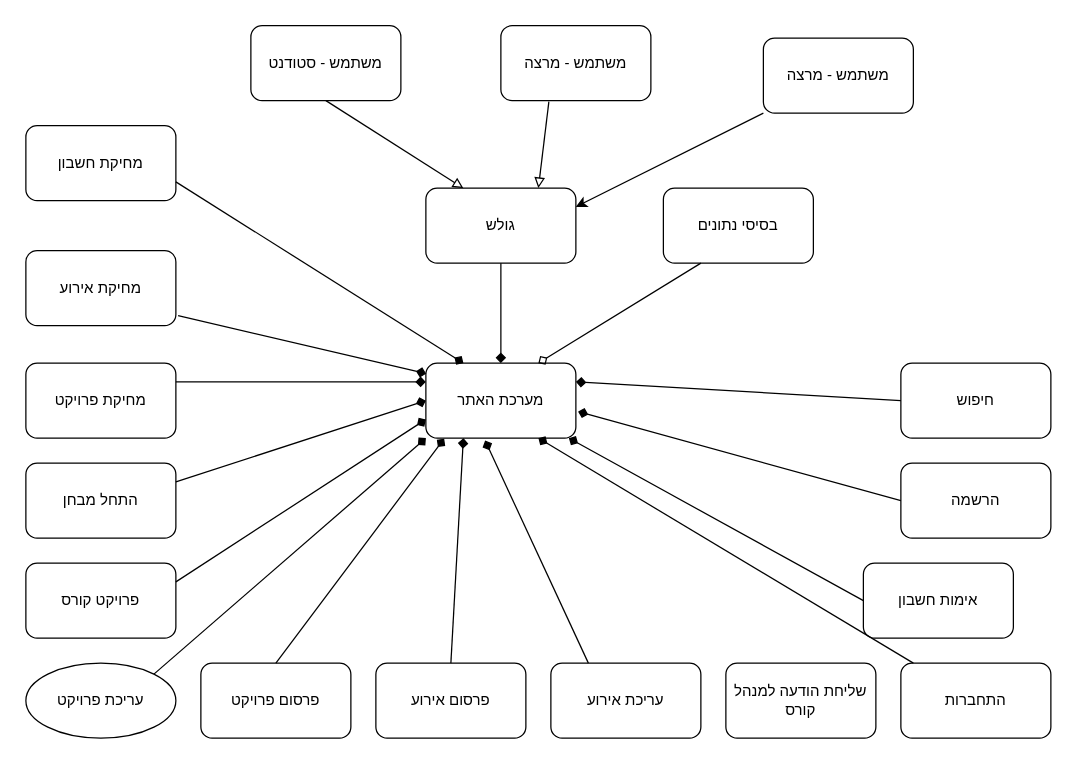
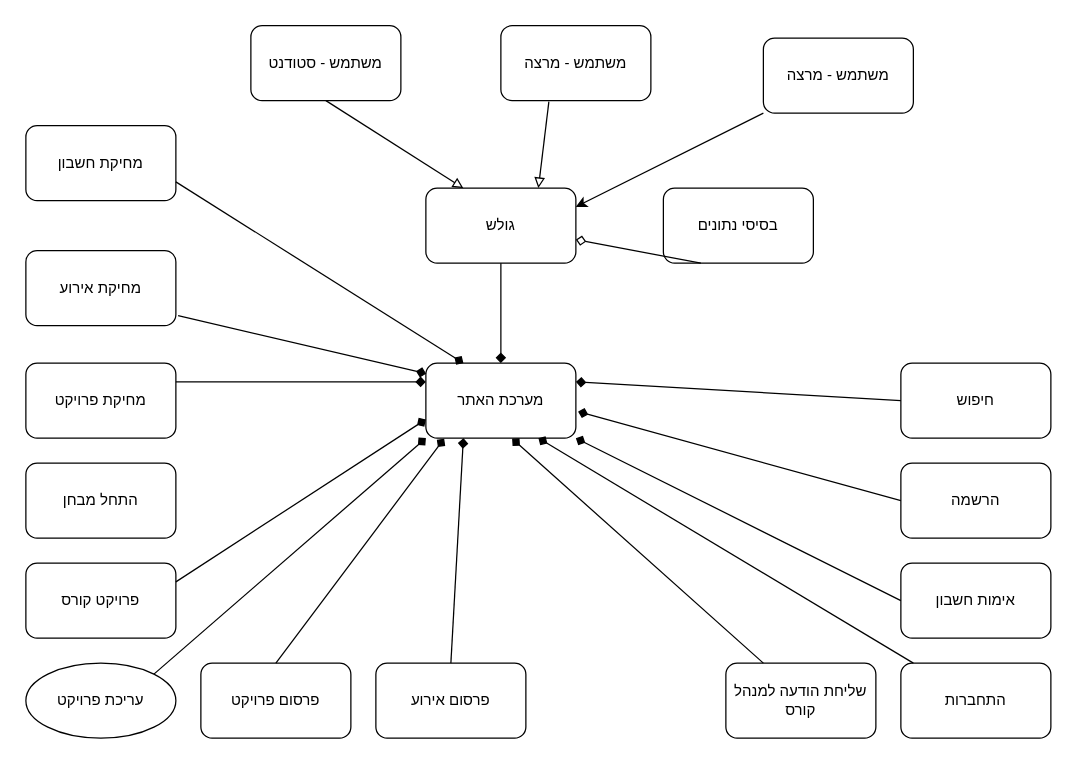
- <mxCell id="10" value="" style="endArrow=diamond;html=1;rounded=0;exitX=0.25;exitY=1;exitDx=0;exitDy=0;entryX=0.75;entryY=0;entryDx=0;entryDy=0;endFill=0;" parent="1" source="5" target="8" edge="1"><mxGeometry width="50" height="50" relative="1" as="geometry"><mxPoint x="410" y="220" as="sourcePoint" /><mxPoint x="410" y="300" as="targetPoint" /></mxGeometry></mxCell>
+ <mxCell id="10" value="" style="endArrow=diamond;html=1;rounded=0;exitX=0.25;exitY=1;exitDx=0;exitDy=0;endFill=0;" parent="1" source="5" target="2" edge="1"><mxGeometry width="50" height="50" relative="1" as="geometry"><mxPoint x="410" y="220" as="sourcePoint" /><mxPoint x="410" y="300" as="targetPoint" /></mxGeometry></mxCell>
- <mxCell id="28" value="" style="endArrow=diamond;html=1;rounded=0;exitX=1;exitY=0.25;exitDx=0;exitDy=0;entryX=0;entryY=0.5;entryDx=0;entryDy=0;endFill=1;" parent="1" source="21" target="8" edge="1"><mxGeometry width="50" height="50" relative="1" as="geometry"><mxPoint x="150" y="315" as="sourcePoint" /><mxPoint x="350" y="315" as="targetPoint" /></mxGeometry></mxCell>
+ <mxCell id="34" value="" style="endArrow=diamond;html=1;rounded=0;entryX=0.575;entryY=1.007;entryDx=0;entryDy=0;endFill=1;entryPerimeter=0;exitX=0.25;exitY=0;exitDx=0;exitDy=0;" parent="1" source="15" target="8" edge="1"><mxGeometry width="50" height="50" relative="1" as="geometry"><mxPoint x="480" y="550" as="sourcePoint" /><mxPoint x="397.4" y="361.98" as="targetPoint" /></mxGeometry></mxCell>
- <mxCell id="33" value="" style="endArrow=diamond;html=1;rounded=0;exitX=0.25;exitY=0;exitDx=0;exitDy=0;entryX=0.395;entryY=1.033;entryDx=0;entryDy=0;endFill=1;entryPerimeter=0;" parent="1" source="16" target="8" edge="1"><mxGeometry width="50" height="50" relative="1" as="geometry"><mxPoint x="370" y="540" as="sourcePoint" /><mxPoint x="380" y="360" as="targetPoint" /></mxGeometry></mxCell>
- <mxCell id="13" value="אימות חשבון" style="rounded=1;whiteSpace=wrap;html=1;" parent="1" vertex="1"><mxGeometry x="690" y="450" width="120" height="60" as="geometry" /></mxCell>
+ <mxCell id="13" value="אימות חשבון" style="rounded=1;whiteSpace=wrap;html=1;" parent="1" vertex="1"><mxGeometry x="720" y="450" width="120" height="60" as="geometry" /></mxCell>
- <mxCell id="16" value="עריכת אירוע" style="rounded=1;whiteSpace=wrap;html=1;" parent="1" vertex="1"><mxGeometry x="440" y="530" width="120" height="60" as="geometry" /></mxCell>
